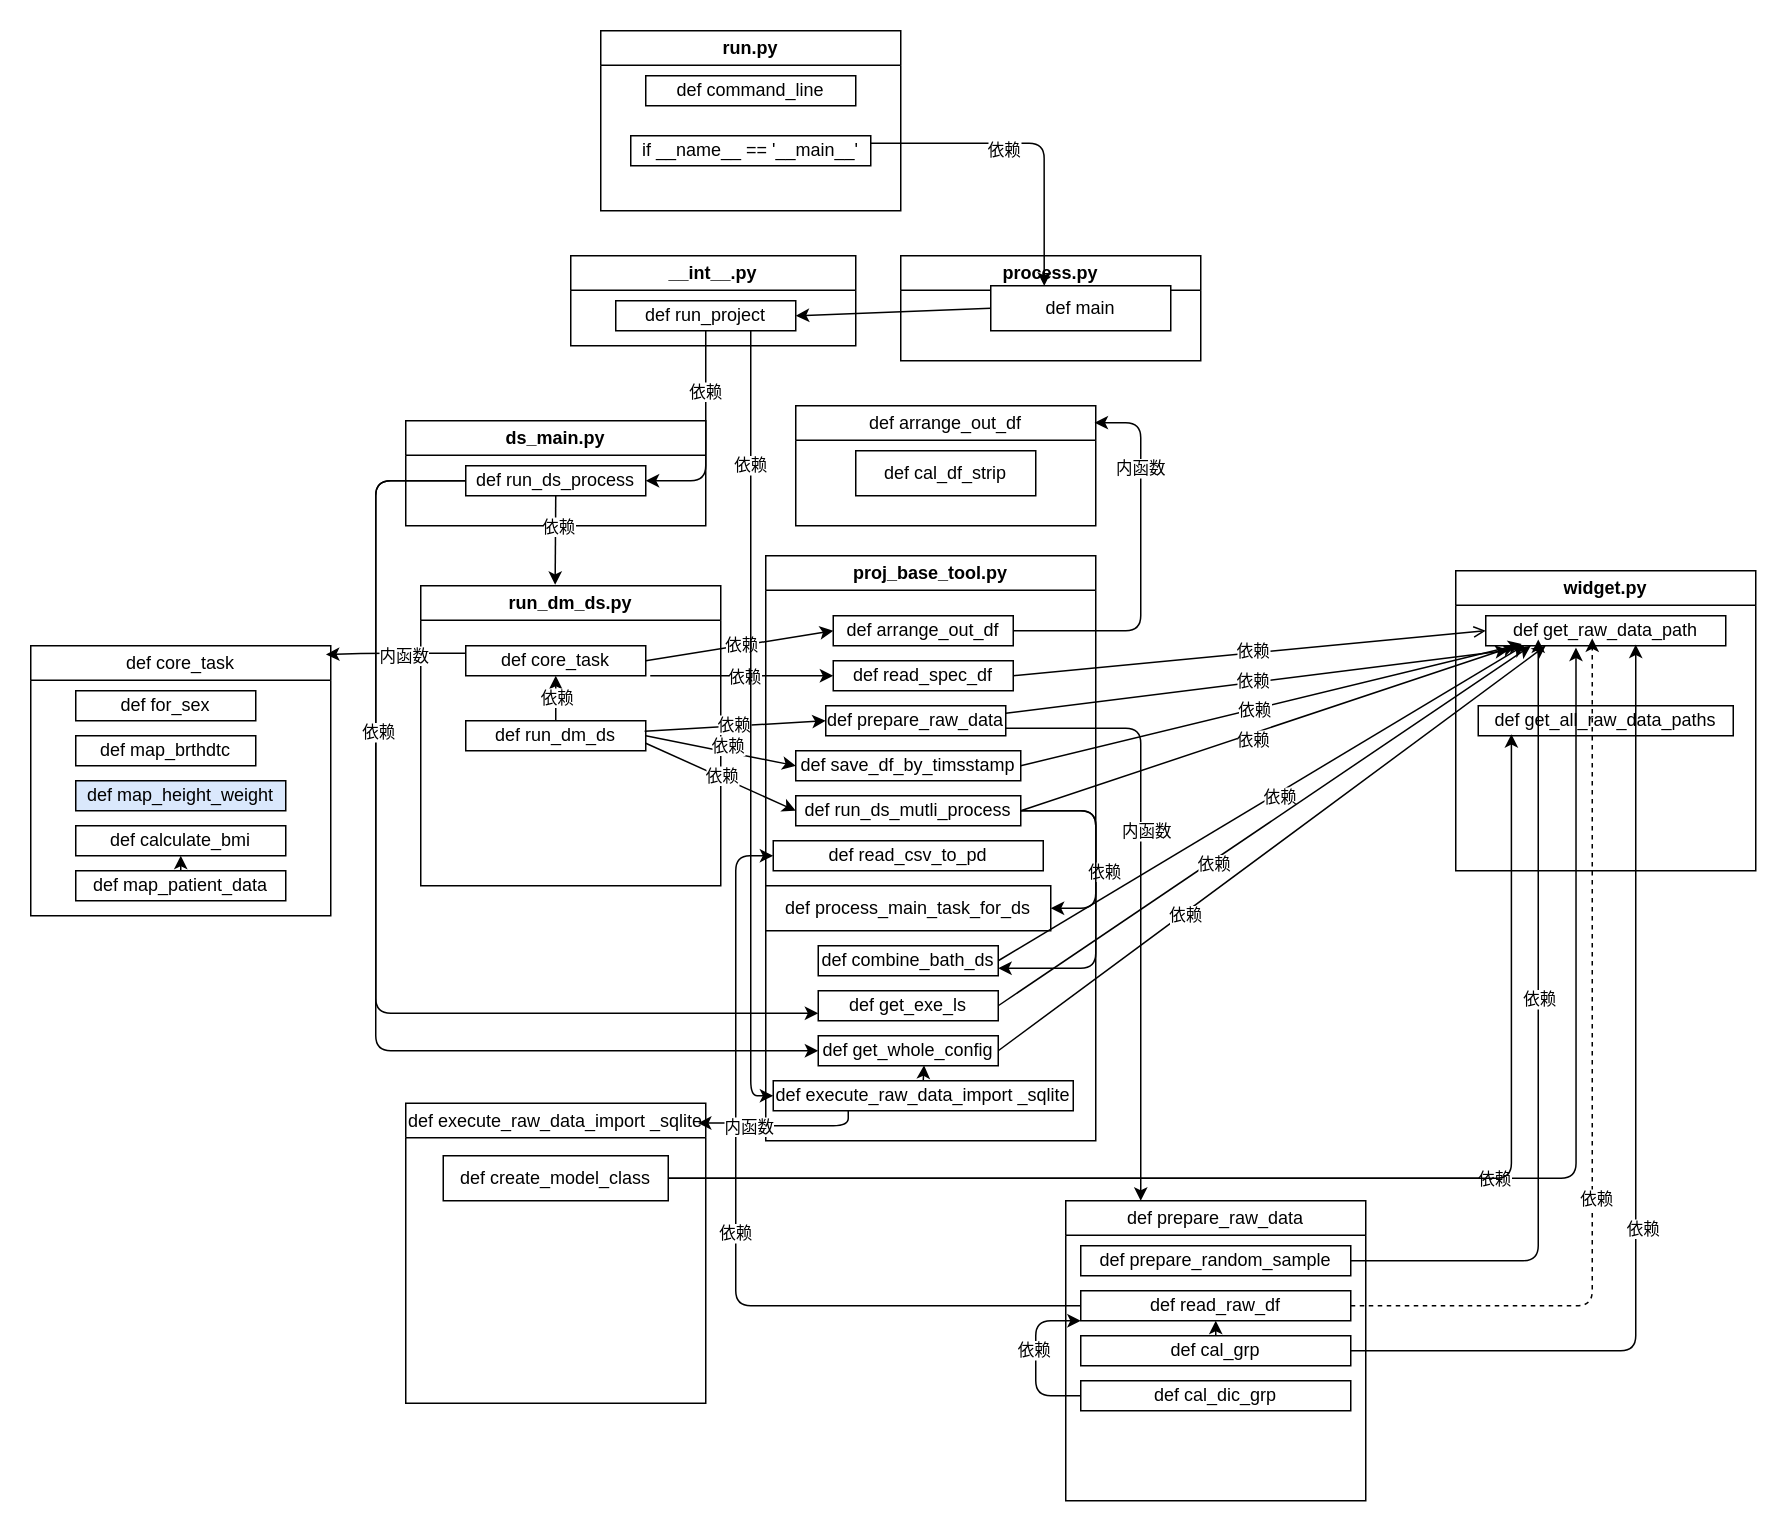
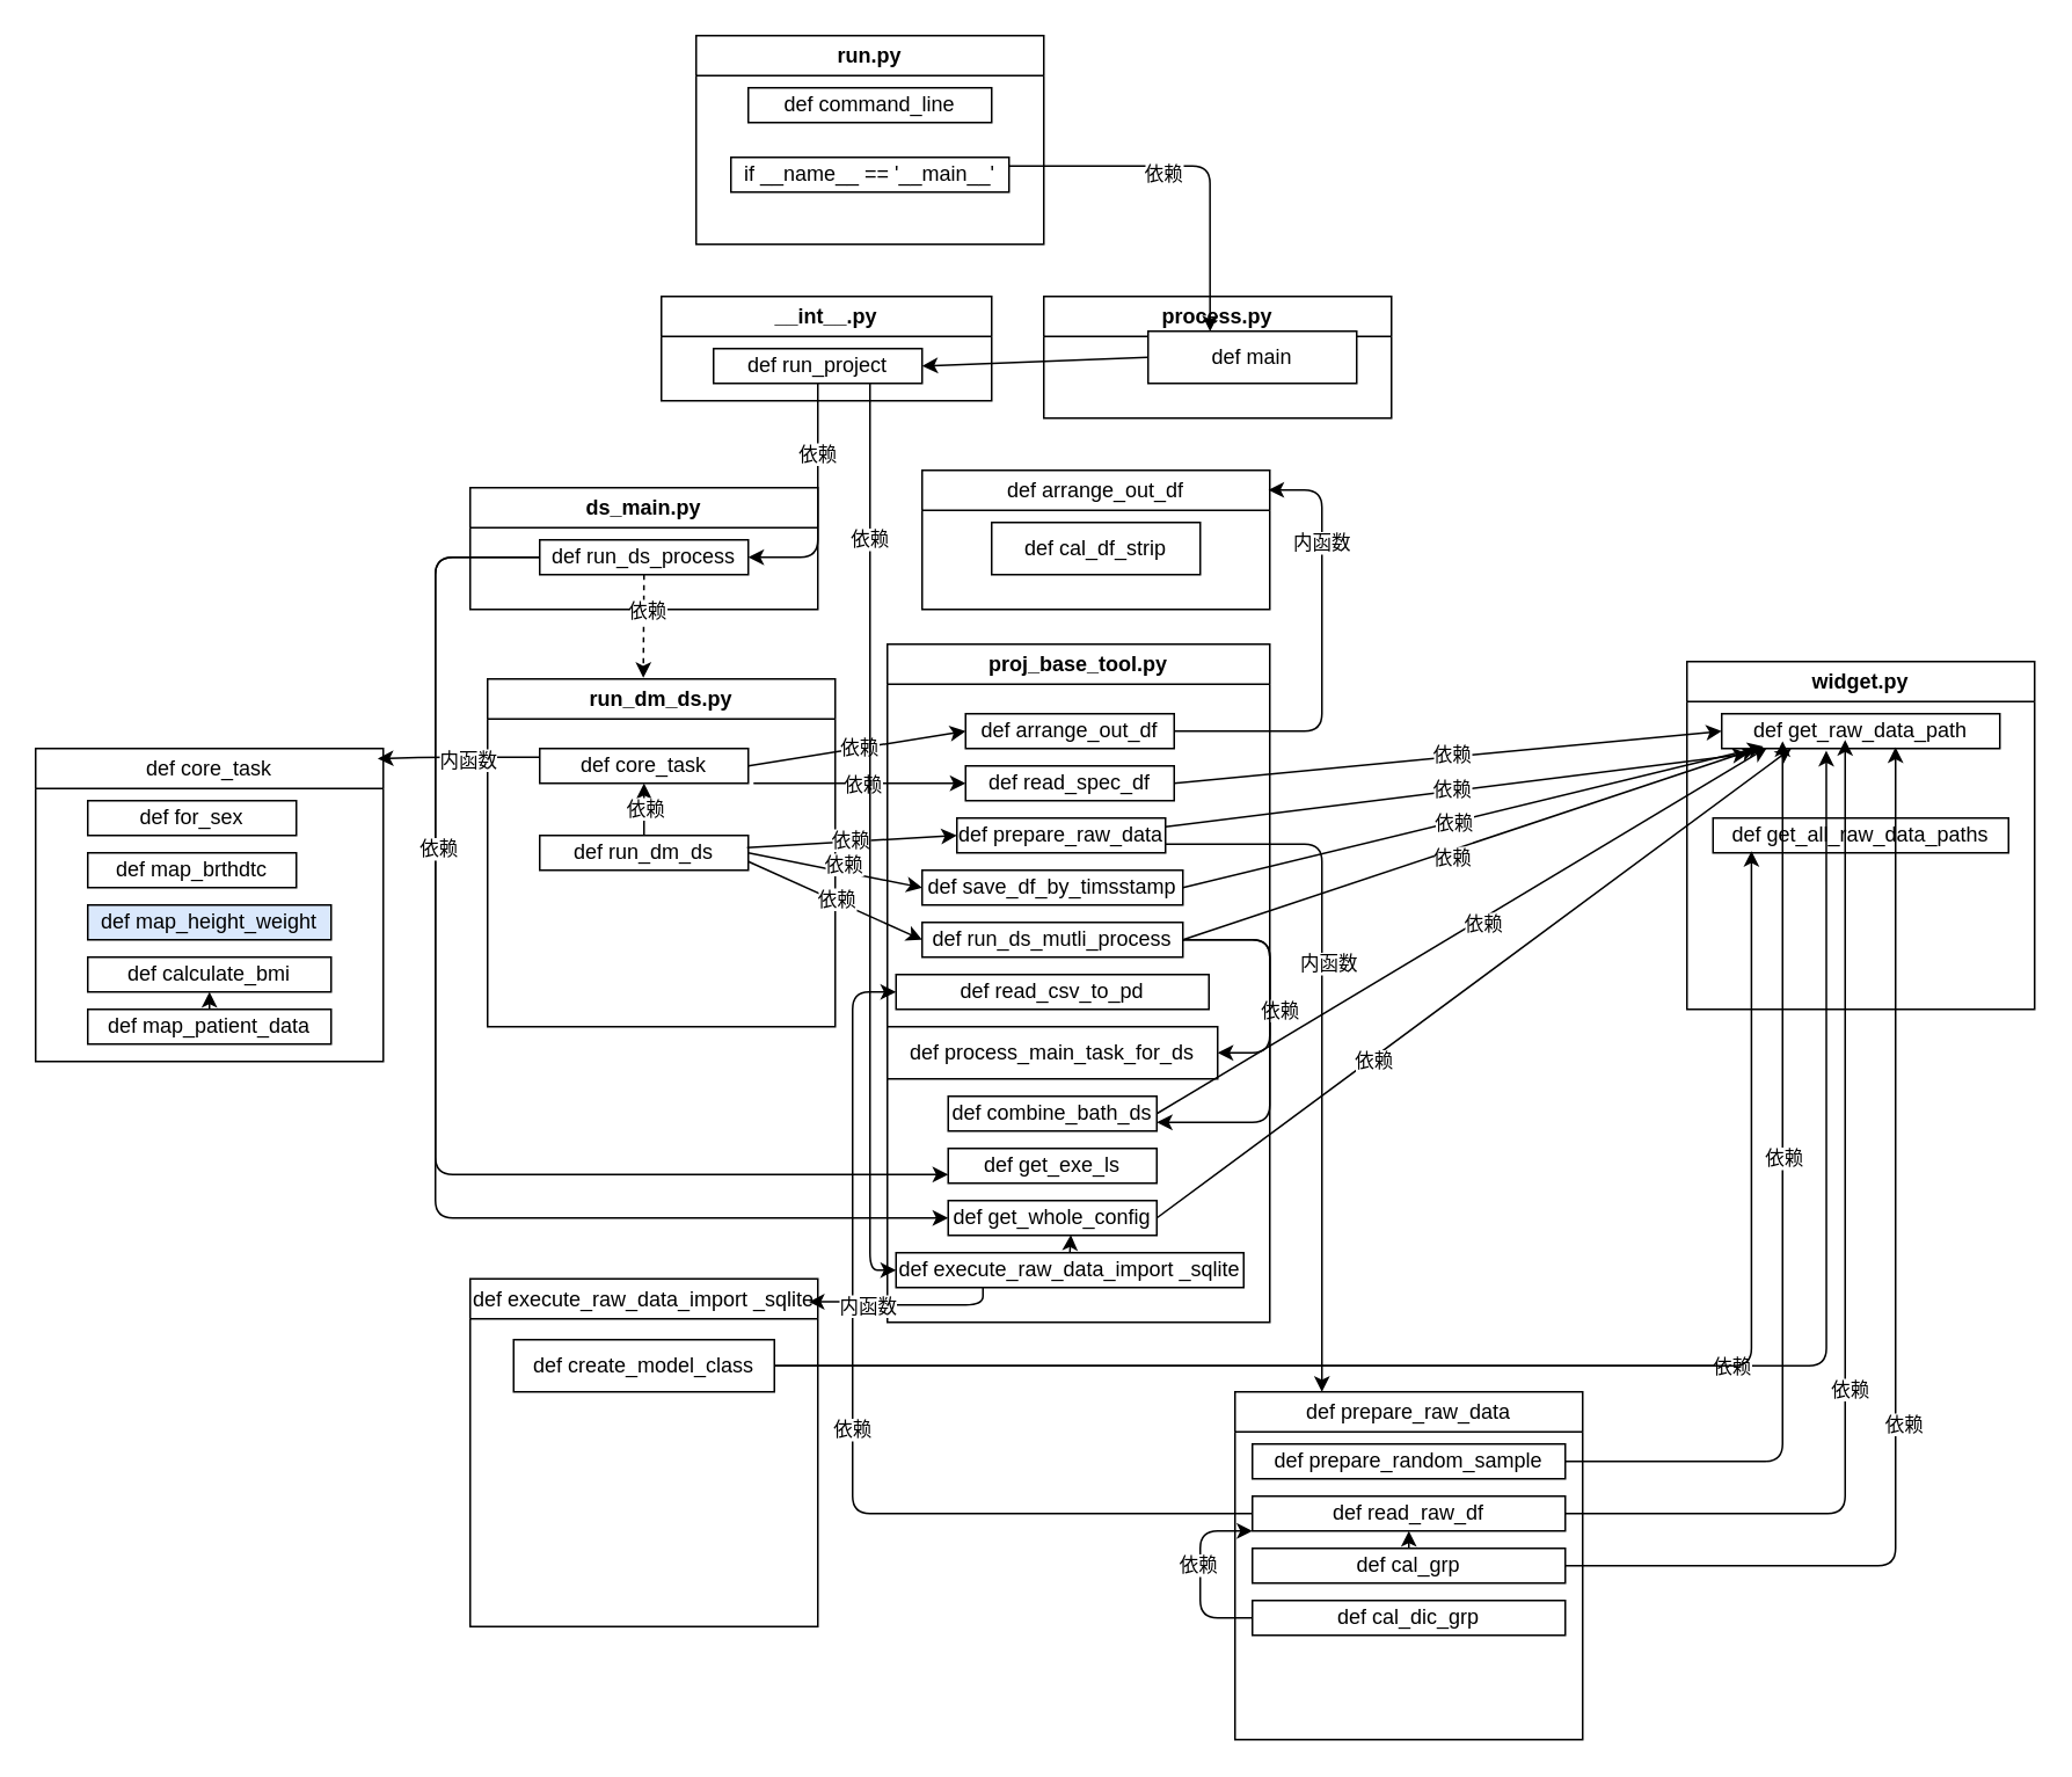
- <mxCell id="79" style="edgeStyle=none;html=1;exitX=0.5;exitY=1;exitDx=0;exitDy=0;entryX=0.448;entryY=-0.003;entryDx=0;entryDy=0;entryPerimeter=0;" parent="1" source="78" target="2" edge="1"><mxGeometry relative="1" as="geometry" /></mxCell>
+ <mxCell id="79" style="edgeStyle=none;html=1;exitX=0.5;exitY=1;exitDx=0;exitDy=0;entryX=0.448;entryY=-0.003;entryDx=0;entryDy=0;entryPerimeter=0;dashed=1;" parent="1" source="78" target="2" edge="1"><mxGeometry relative="1" as="geometry" /></mxCell>
- <mxCell id="38" style="edgeStyle=none;html=1;exitX=1;exitY=0.5;exitDx=0;exitDy=0;entryX=0;entryY=0.5;entryDx=0;entryDy=0;endArrow=open;" parent="1" source="8" target="36" edge="1"><mxGeometry relative="1" as="geometry" /></mxCell>
+ <mxCell id="38" style="edgeStyle=none;html=1;exitX=1;exitY=0.5;exitDx=0;exitDy=0;entryX=0;entryY=0.5;entryDx=0;entryDy=0;" parent="1" source="8" target="36" edge="1"><mxGeometry relative="1" as="geometry" /></mxCell>
- <mxCell id="81" style="edgeStyle=none;html=1;exitX=1;exitY=0.5;exitDx=0;exitDy=0;entryX=0.188;entryY=1;entryDx=0;entryDy=0;entryPerimeter=0;" parent="1" source="21" target="36" edge="1"><mxGeometry relative="1" as="geometry" /></mxCell>
- <mxCell id="82" value="依赖" style="edgeLabel;html=1;align=center;verticalAlign=middle;resizable=0;points=[];" parent="81" vertex="1" connectable="0"><mxGeometry x="-0.199" y="-2" relative="1" as="geometry"><mxPoint as="offset" /></mxGeometry></mxCell>
- <mxCell id="61" style="edgeStyle=elbowEdgeStyle;html=1;exitX=1;exitY=0.5;exitDx=0;exitDy=0;entryX=0.439;entryY=0.753;entryDx=0;entryDy=0;entryPerimeter=0;dashed=1;" parent="1" source="43" target="36" edge="1"><mxGeometry relative="1" as="geometry"><Array as="points"><mxPoint x="1061" y="570" /></Array></mxGeometry></mxCell>
+ <mxCell id="61" style="edgeStyle=elbowEdgeStyle;html=1;exitX=1;exitY=0.5;exitDx=0;exitDy=0;entryX=0.439;entryY=0.753;entryDx=0;entryDy=0;entryPerimeter=0;" parent="1" source="43" target="36" edge="1"><mxGeometry relative="1" as="geometry"><Array as="points"><mxPoint x="1061" y="570" /></Array></mxGeometry></mxCell>
